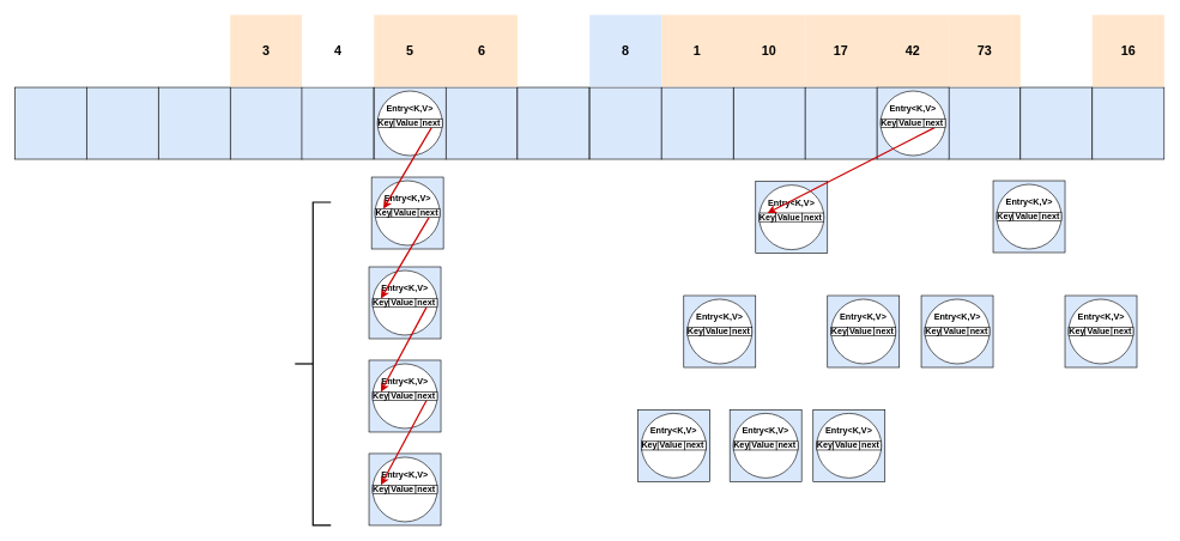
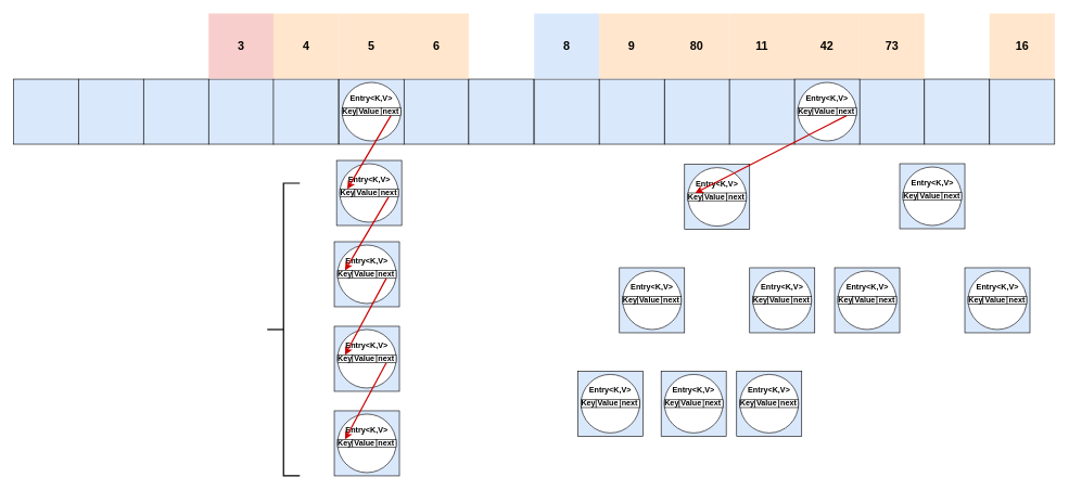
- <mxCell id="104" value="3" style="rounded=0;whiteSpace=wrap;html=1;fillColor=#ffe6cc;strokeColor=none;fontStyle=1;fontSize=18;" vertex="1" parent="1"><mxGeometry x="320" y="20" width="100" height="100" as="geometry" /></mxCell>
+ <mxCell id="104" value="3" style="rounded=0;whiteSpace=wrap;html=1;fillColor=#f8cecc;strokeColor=none;fontStyle=1;fontSize=18;" vertex="1" parent="1"><mxGeometry x="320" y="20" width="100" height="100" as="geometry" /></mxCell>
- <mxCell id="105" value="4" style="rounded=0;whiteSpace=wrap;html=1;fillColor=#ffffff;strokeColor=none;fontStyle=1;fontSize=18;" vertex="1" parent="1"><mxGeometry x="419.5" y="20" width="100" height="100" as="geometry" /></mxCell>
+ <mxCell id="105" value="4" style="rounded=0;whiteSpace=wrap;html=1;fillColor=#ffe6cc;strokeColor=none;fontStyle=1;fontSize=18;" vertex="1" parent="1"><mxGeometry x="419.5" y="20" width="100" height="100" as="geometry" /></mxCell>
- <mxCell id="108" value="1" style="rounded=0;whiteSpace=wrap;html=1;fillColor=#ffe6cc;strokeColor=none;fontStyle=1;fontSize=18;" vertex="1" parent="1"><mxGeometry x="920" y="20" width="100" height="100" as="geometry" /></mxCell>
+ <mxCell id="108" value="9" style="rounded=0;whiteSpace=wrap;html=1;fillColor=#ffe6cc;strokeColor=none;fontStyle=1;fontSize=18;" vertex="1" parent="1"><mxGeometry x="920" y="20" width="100" height="100" as="geometry" /></mxCell>
- <mxCell id="114" value="10" style="rounded=0;whiteSpace=wrap;html=1;fillColor=#ffe6cc;strokeColor=none;fontStyle=1;fontSize=18;" vertex="1" parent="1"><mxGeometry x="1019.5" y="20" width="100" height="100" as="geometry" /></mxCell>
+ <mxCell id="114" value="80" style="rounded=0;whiteSpace=wrap;html=1;fillColor=#ffe6cc;strokeColor=none;fontStyle=1;fontSize=18;" vertex="1" parent="1"><mxGeometry x="1019.5" y="20" width="100" height="100" as="geometry" /></mxCell>
- <mxCell id="109" value="17" style="rounded=0;whiteSpace=wrap;html=1;fillColor=#ffe6cc;strokeColor=none;fontStyle=1;fontSize=18;" vertex="1" parent="1"><mxGeometry x="1120" y="20" width="100" height="100" as="geometry" /></mxCell>
+ <mxCell id="109" value="11" style="rounded=0;whiteSpace=wrap;html=1;fillColor=#ffe6cc;strokeColor=none;fontStyle=1;fontSize=18;" vertex="1" parent="1"><mxGeometry x="1120" y="20" width="100" height="100" as="geometry" /></mxCell>
